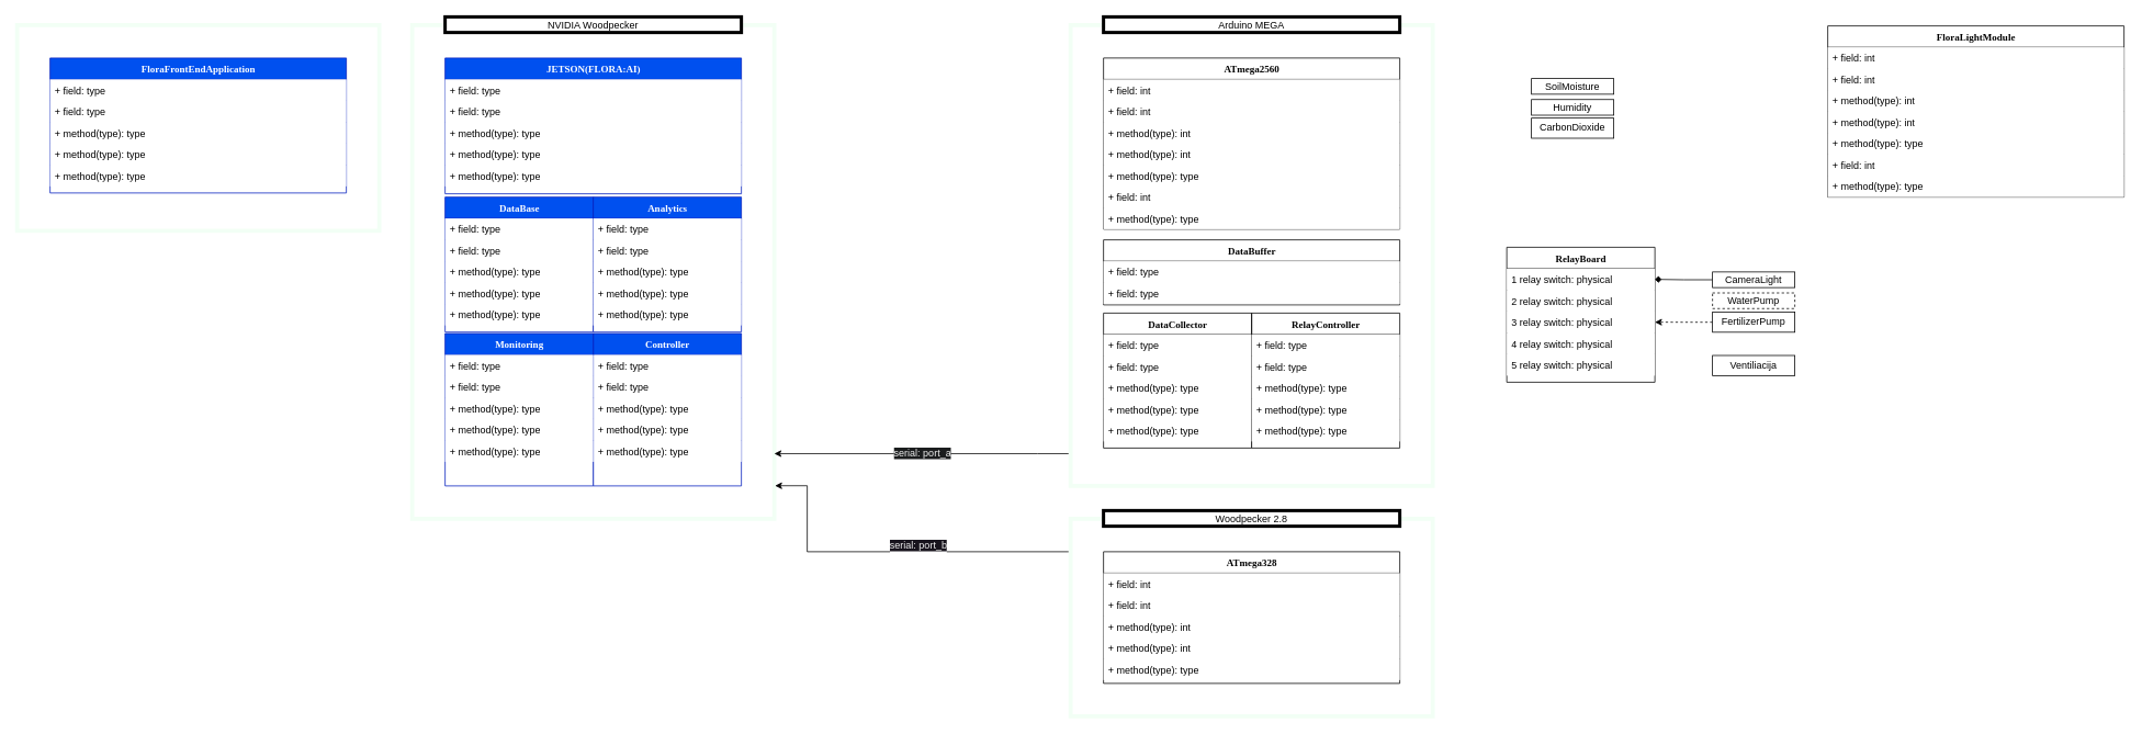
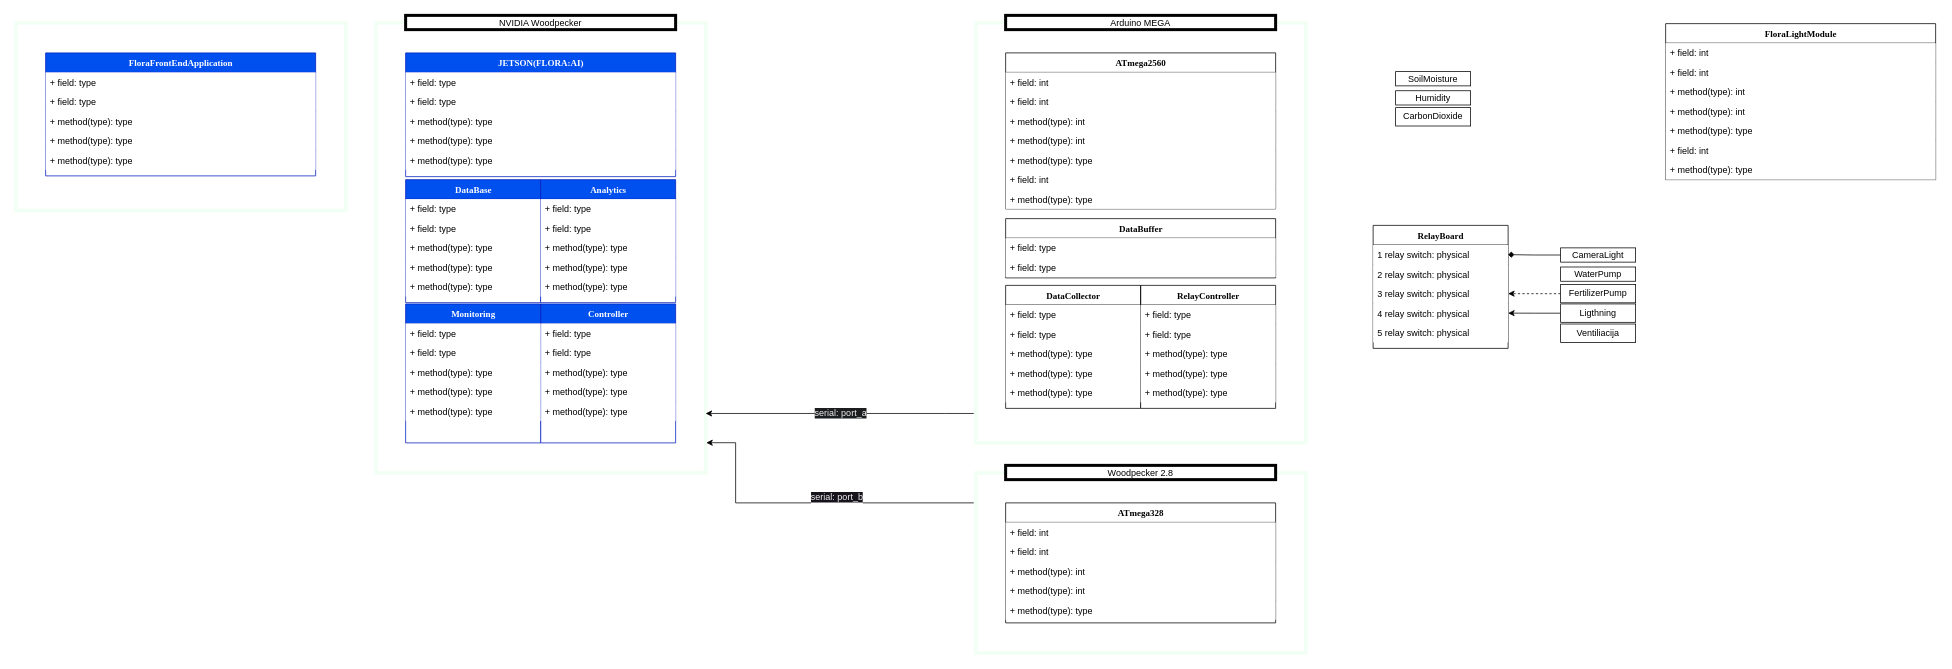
- <mxCell id="76" value="WaterPump" style="html=1;whiteSpace=wrap;dashed=1;" vertex="1" parent="8"><mxGeometry x="2080" y="355.5" width="100" height="19" as="geometry" /></mxCell>
+ <mxCell id="76" value="WaterPump" style="html=1;whiteSpace=wrap;" vertex="1" parent="8"><mxGeometry x="2080" y="355.5" width="100" height="19" as="geometry" /></mxCell>
+ <mxCell id="79" style="edgeStyle=orthogonalEdgeStyle;rounded=0;orthogonalLoop=1;jettySize=auto;html=1;entryX=1;entryY=0.5;entryDx=0;entryDy=0;" edge="1" parent="8" source="80" target="72"><mxGeometry relative="1" as="geometry" /></mxCell>
+ <mxCell id="80" value="Ligthning" style="html=1;whiteSpace=wrap;" vertex="1" parent="8"><mxGeometry x="2080" y="404.75" width="100" height="24.5" as="geometry" /></mxCell>
